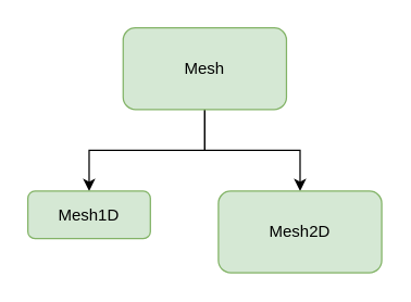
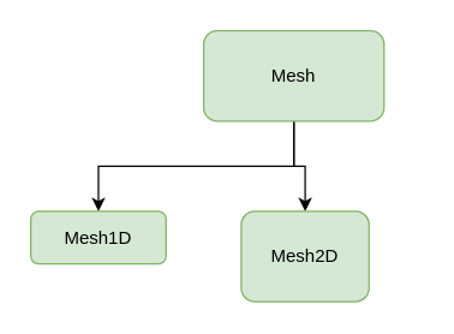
- <mxCell id="4" value="Mesh" style="rounded=1;whiteSpace=wrap;html=1;fillColor=#d5e8d4;strokeColor=#82b366;" vertex="1" parent="1"><mxGeometry x="90" y="20" width="120" height="60" as="geometry" /></mxCell>
+ <mxCell id="4" value="Mesh" style="rounded=1;whiteSpace=wrap;html=1;fillColor=#d5e8d4;strokeColor=#82b366;" vertex="1" parent="1"><mxGeometry x="135" y="20" width="120" height="60" as="geometry" /></mxCell>
- <mxCell id="6" value="Mesh2D" style="rounded=1;whiteSpace=wrap;html=1;fillColor=#d5e8d4;strokeColor=#82b366;" vertex="1" parent="1"><mxGeometry x="160" y="140" width="120" height="60" as="geometry" /></mxCell>
+ <mxCell id="6" value="Mesh2D" style="rounded=1;whiteSpace=wrap;html=1;fillColor=#d5e8d4;strokeColor=#82b366;" vertex="1" parent="1"><mxGeometry x="160" y="140" width="85" height="60" as="geometry" /></mxCell>
